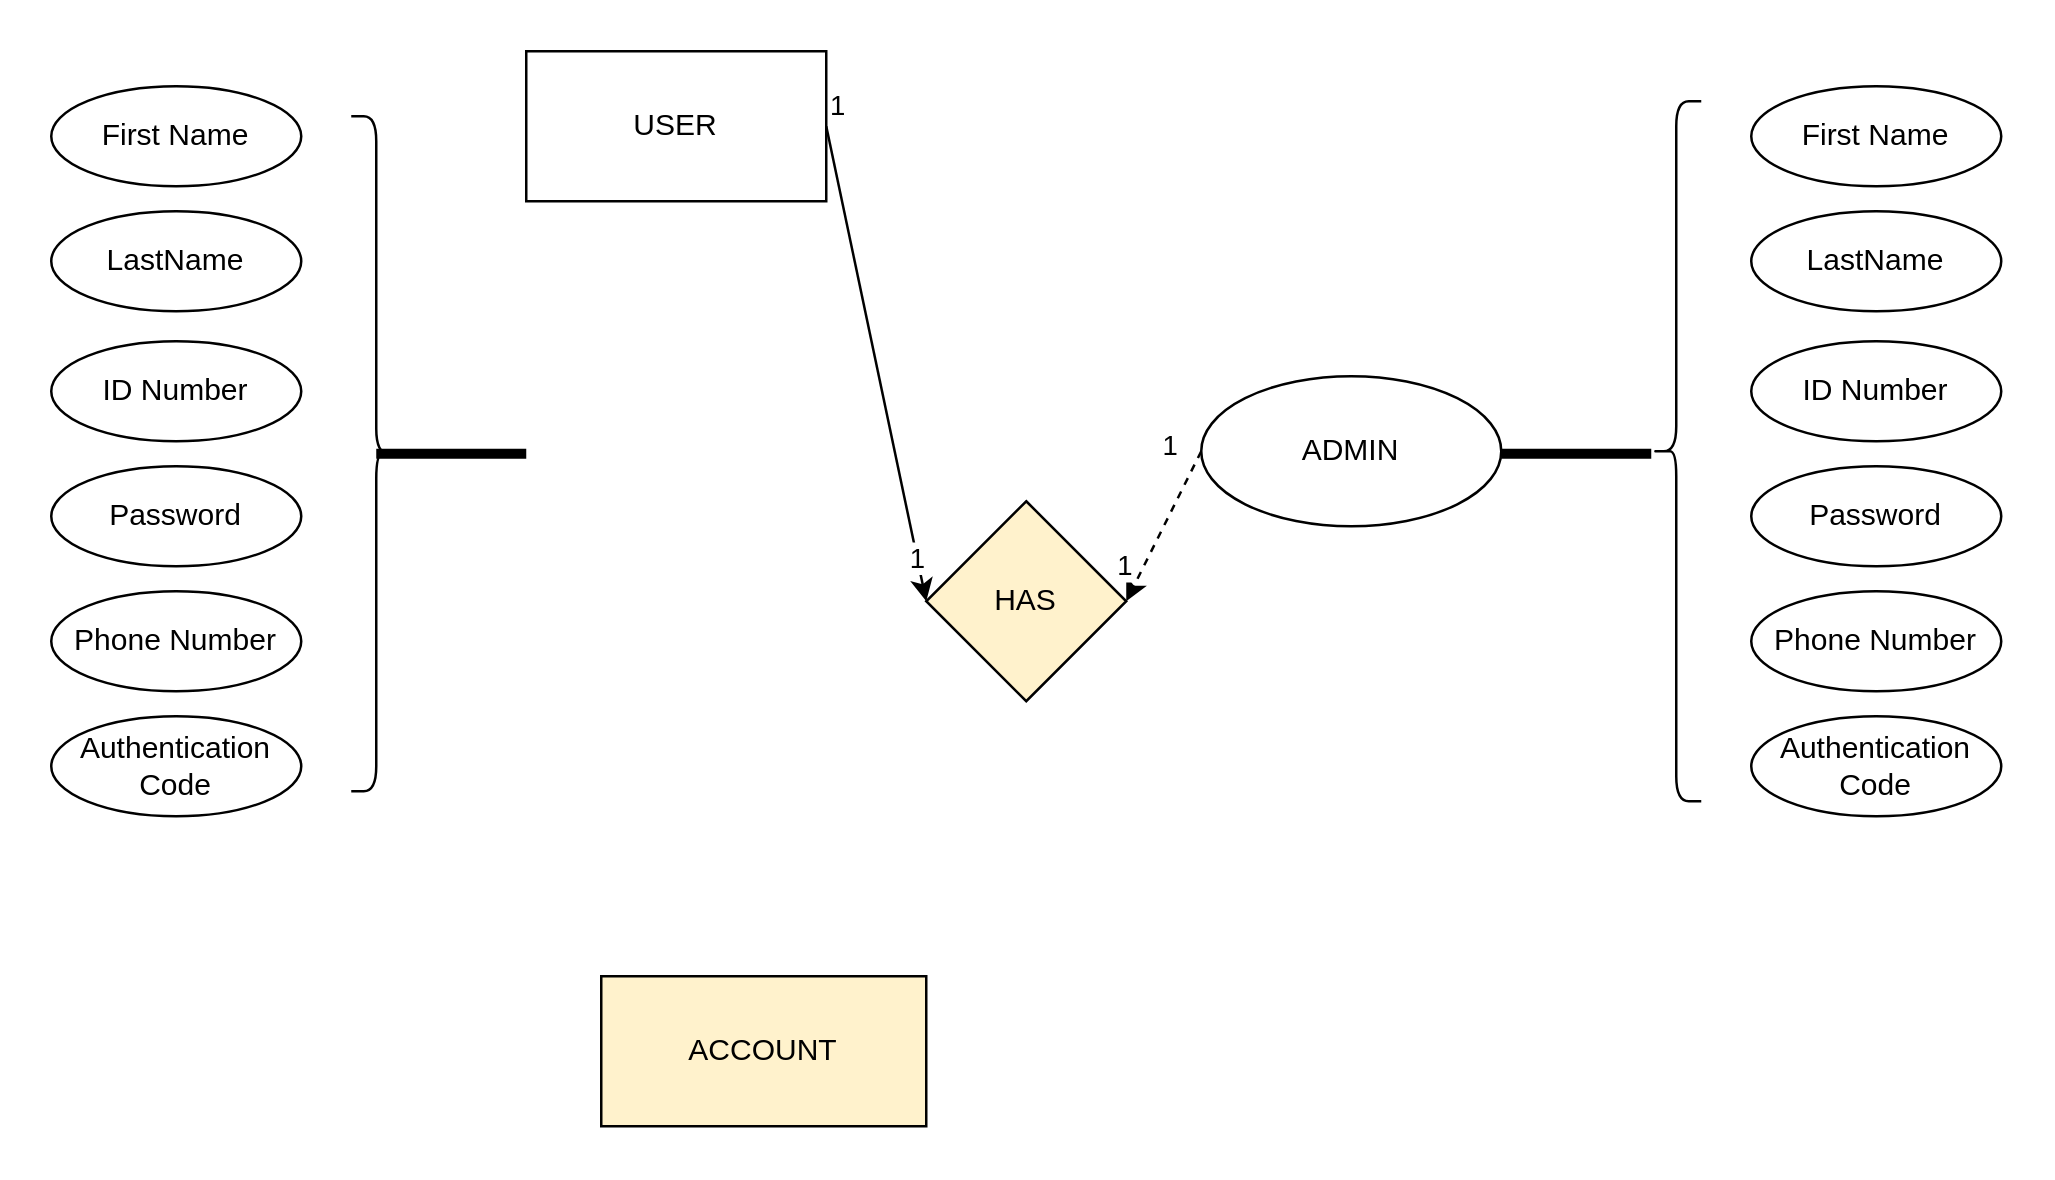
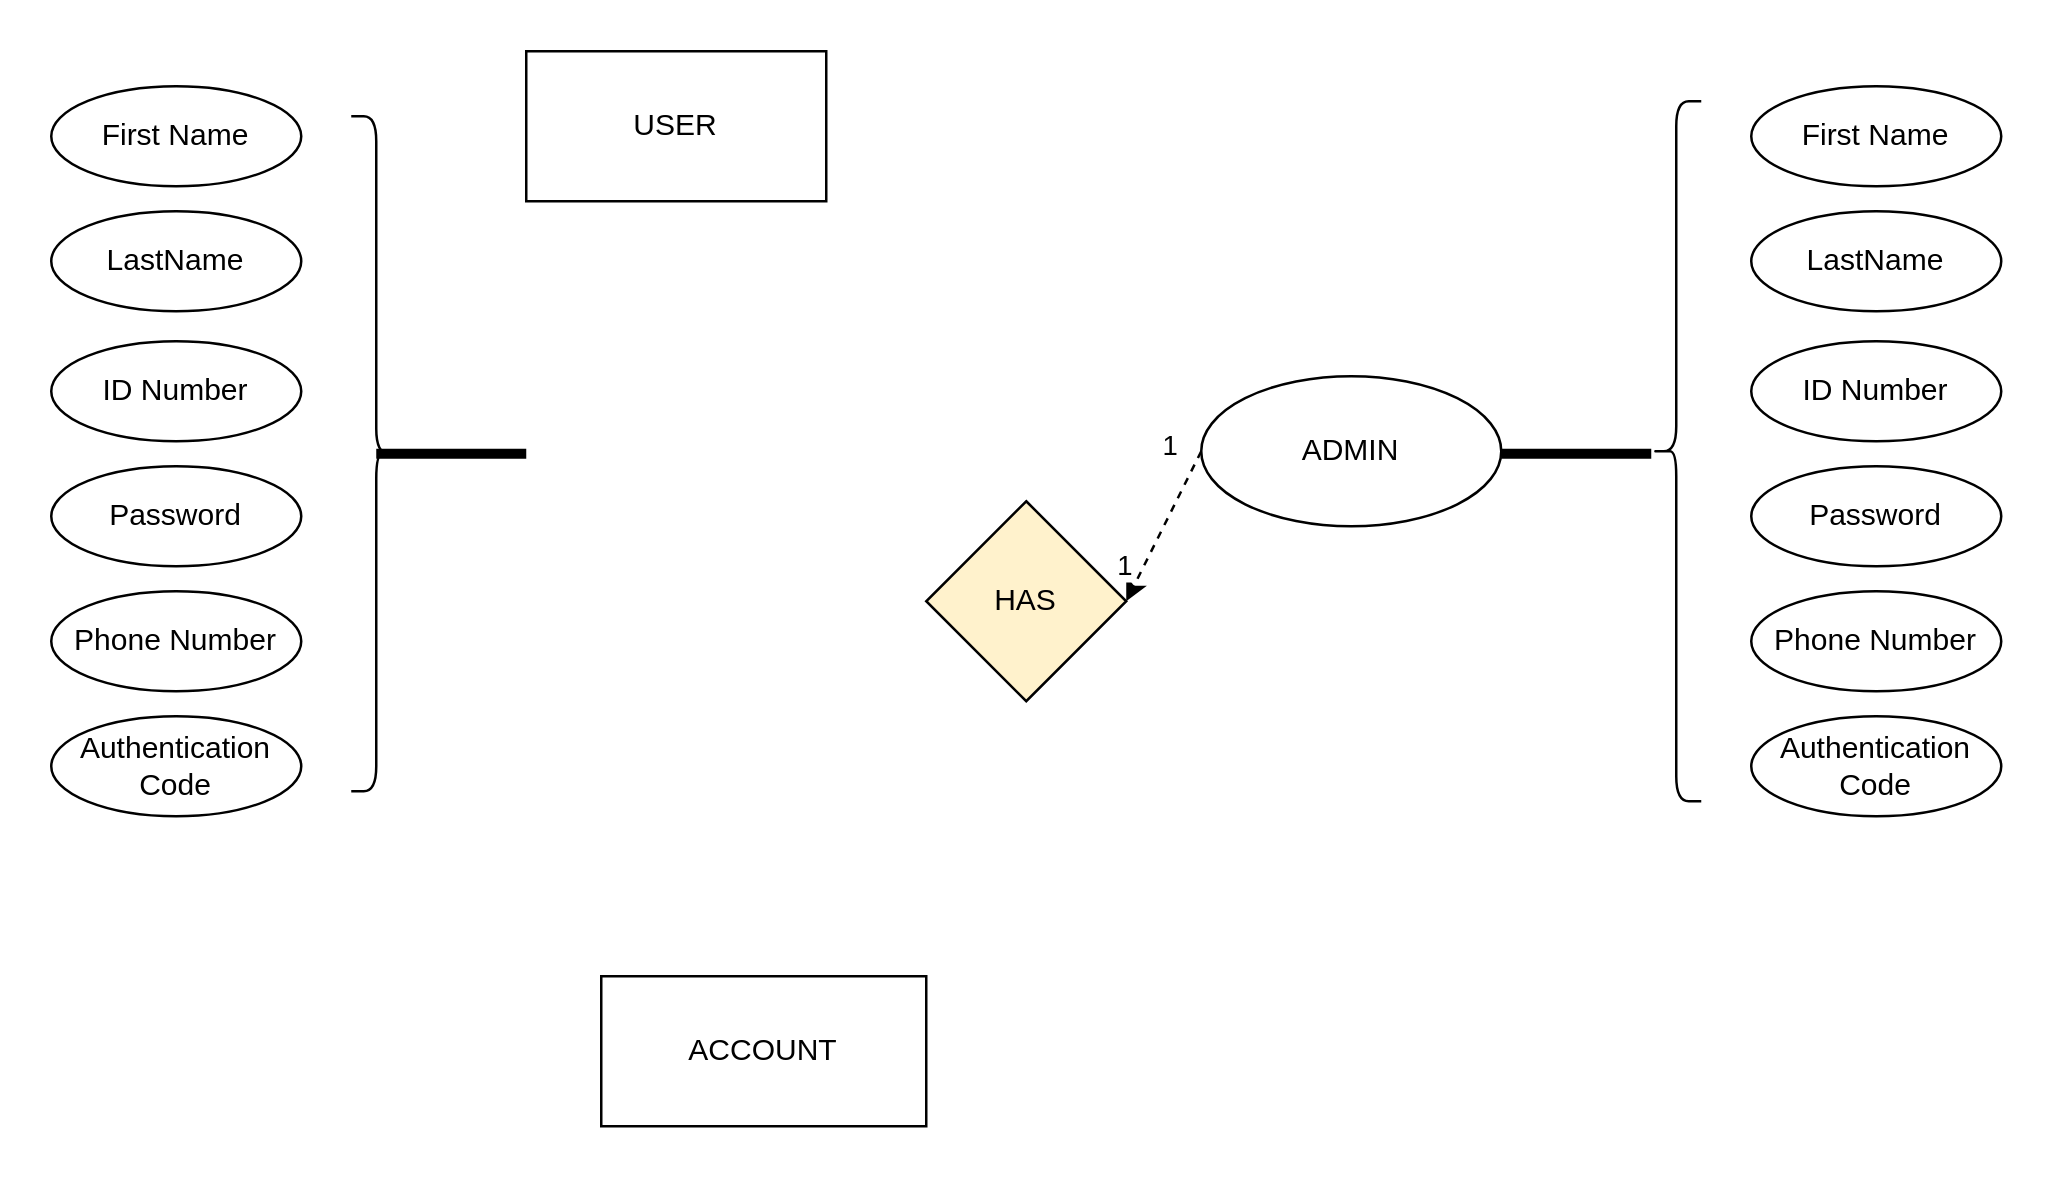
- <mxCell id="5" value="" style="endArrow=classic;html=1;rounded=0;targetPerimeterSpacing=0;exitX=1;exitY=0.5;exitDx=0;exitDy=0;entryX=0;entryY=0.5;entryDx=0;entryDy=0;" edge="1" parent="1" source="2" target="3"><mxGeometry relative="1" as="geometry"><mxPoint x="230" y="330" as="sourcePoint" /><mxPoint x="390" y="330" as="targetPoint" /></mxGeometry></mxCell>
- <mxCell id="6" value="1" style="edgeLabel;resizable=0;html=1;align=left;verticalAlign=bottom;" connectable="0" vertex="1" parent="5"><mxGeometry x="-1" relative="1" as="geometry" /></mxCell>
- <mxCell id="7" value="1" style="edgeLabel;resizable=0;html=1;align=right;verticalAlign=bottom;" connectable="0" vertex="1" parent="5"><mxGeometry x="1" relative="1" as="geometry"><mxPoint y="-9" as="offset" /></mxGeometry></mxCell>
- <mxCell id="11" value="ACCOUNT" style="rounded=0;whiteSpace=wrap;html=1;fillColor=#fff2cc;" vertex="1" parent="1"><mxGeometry x="240" y="390" width="130" height="60" as="geometry" /></mxCell>
+ <mxCell id="11" value="ACCOUNT" style="rounded=0;whiteSpace=wrap;html=1;" vertex="1" parent="1"><mxGeometry x="240" y="390" width="130" height="60" as="geometry" /></mxCell>
